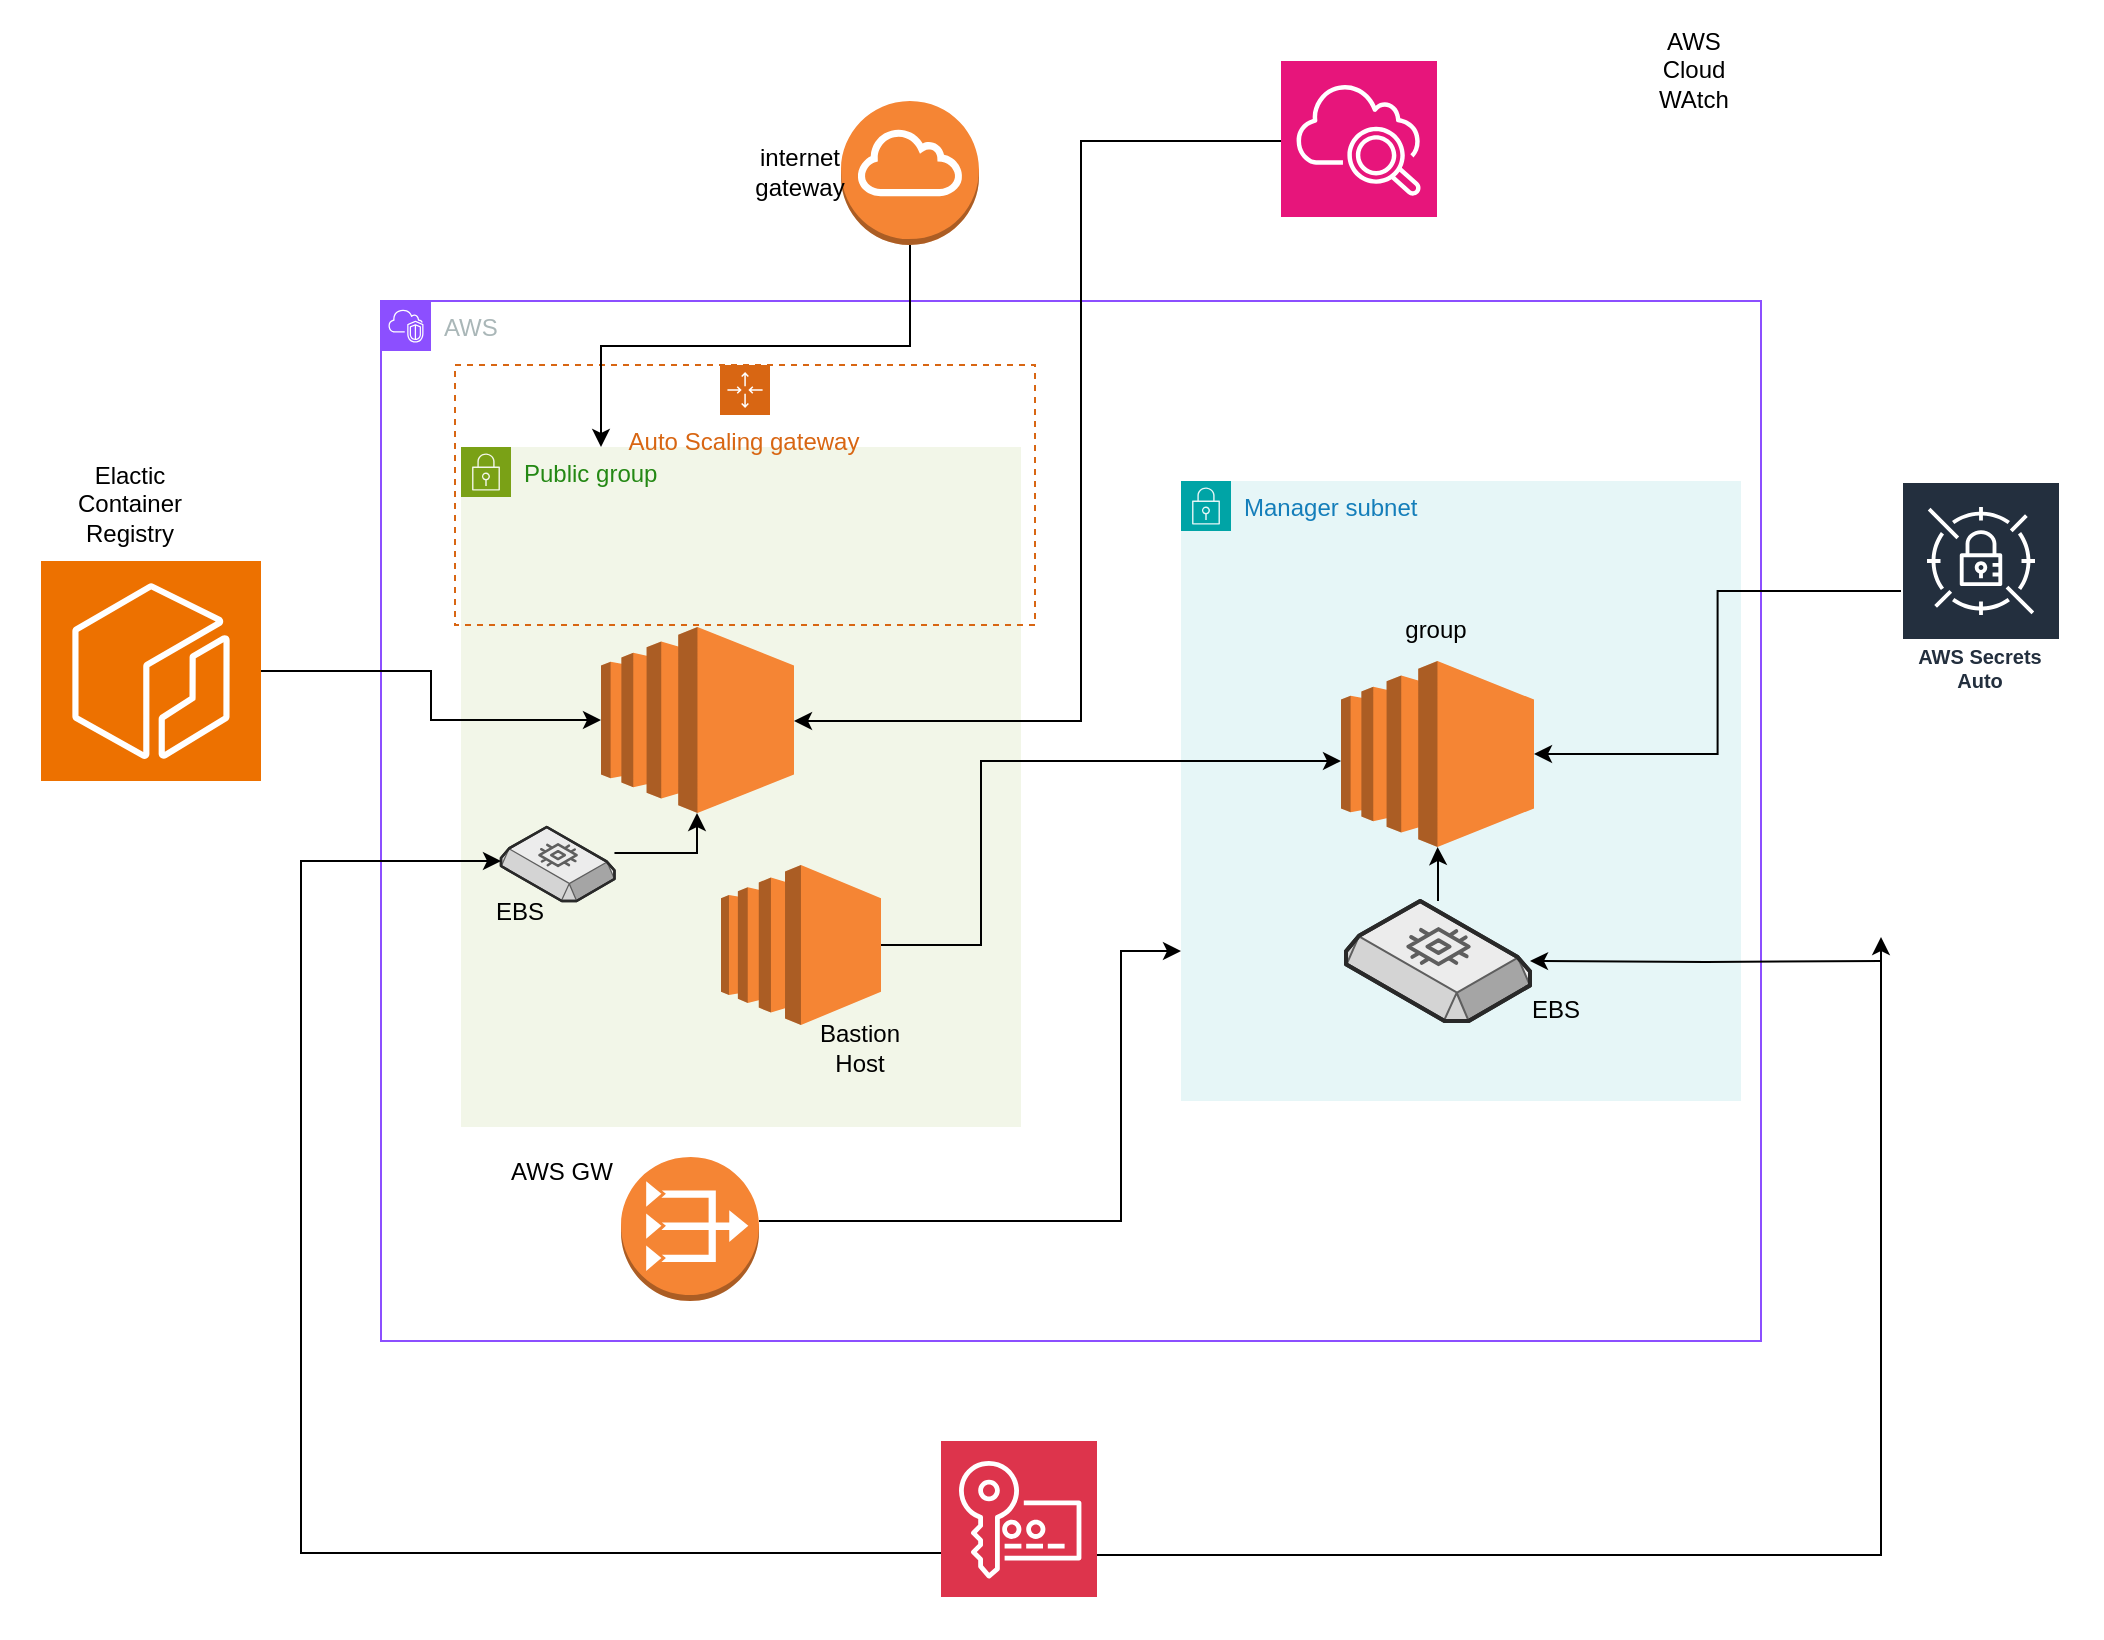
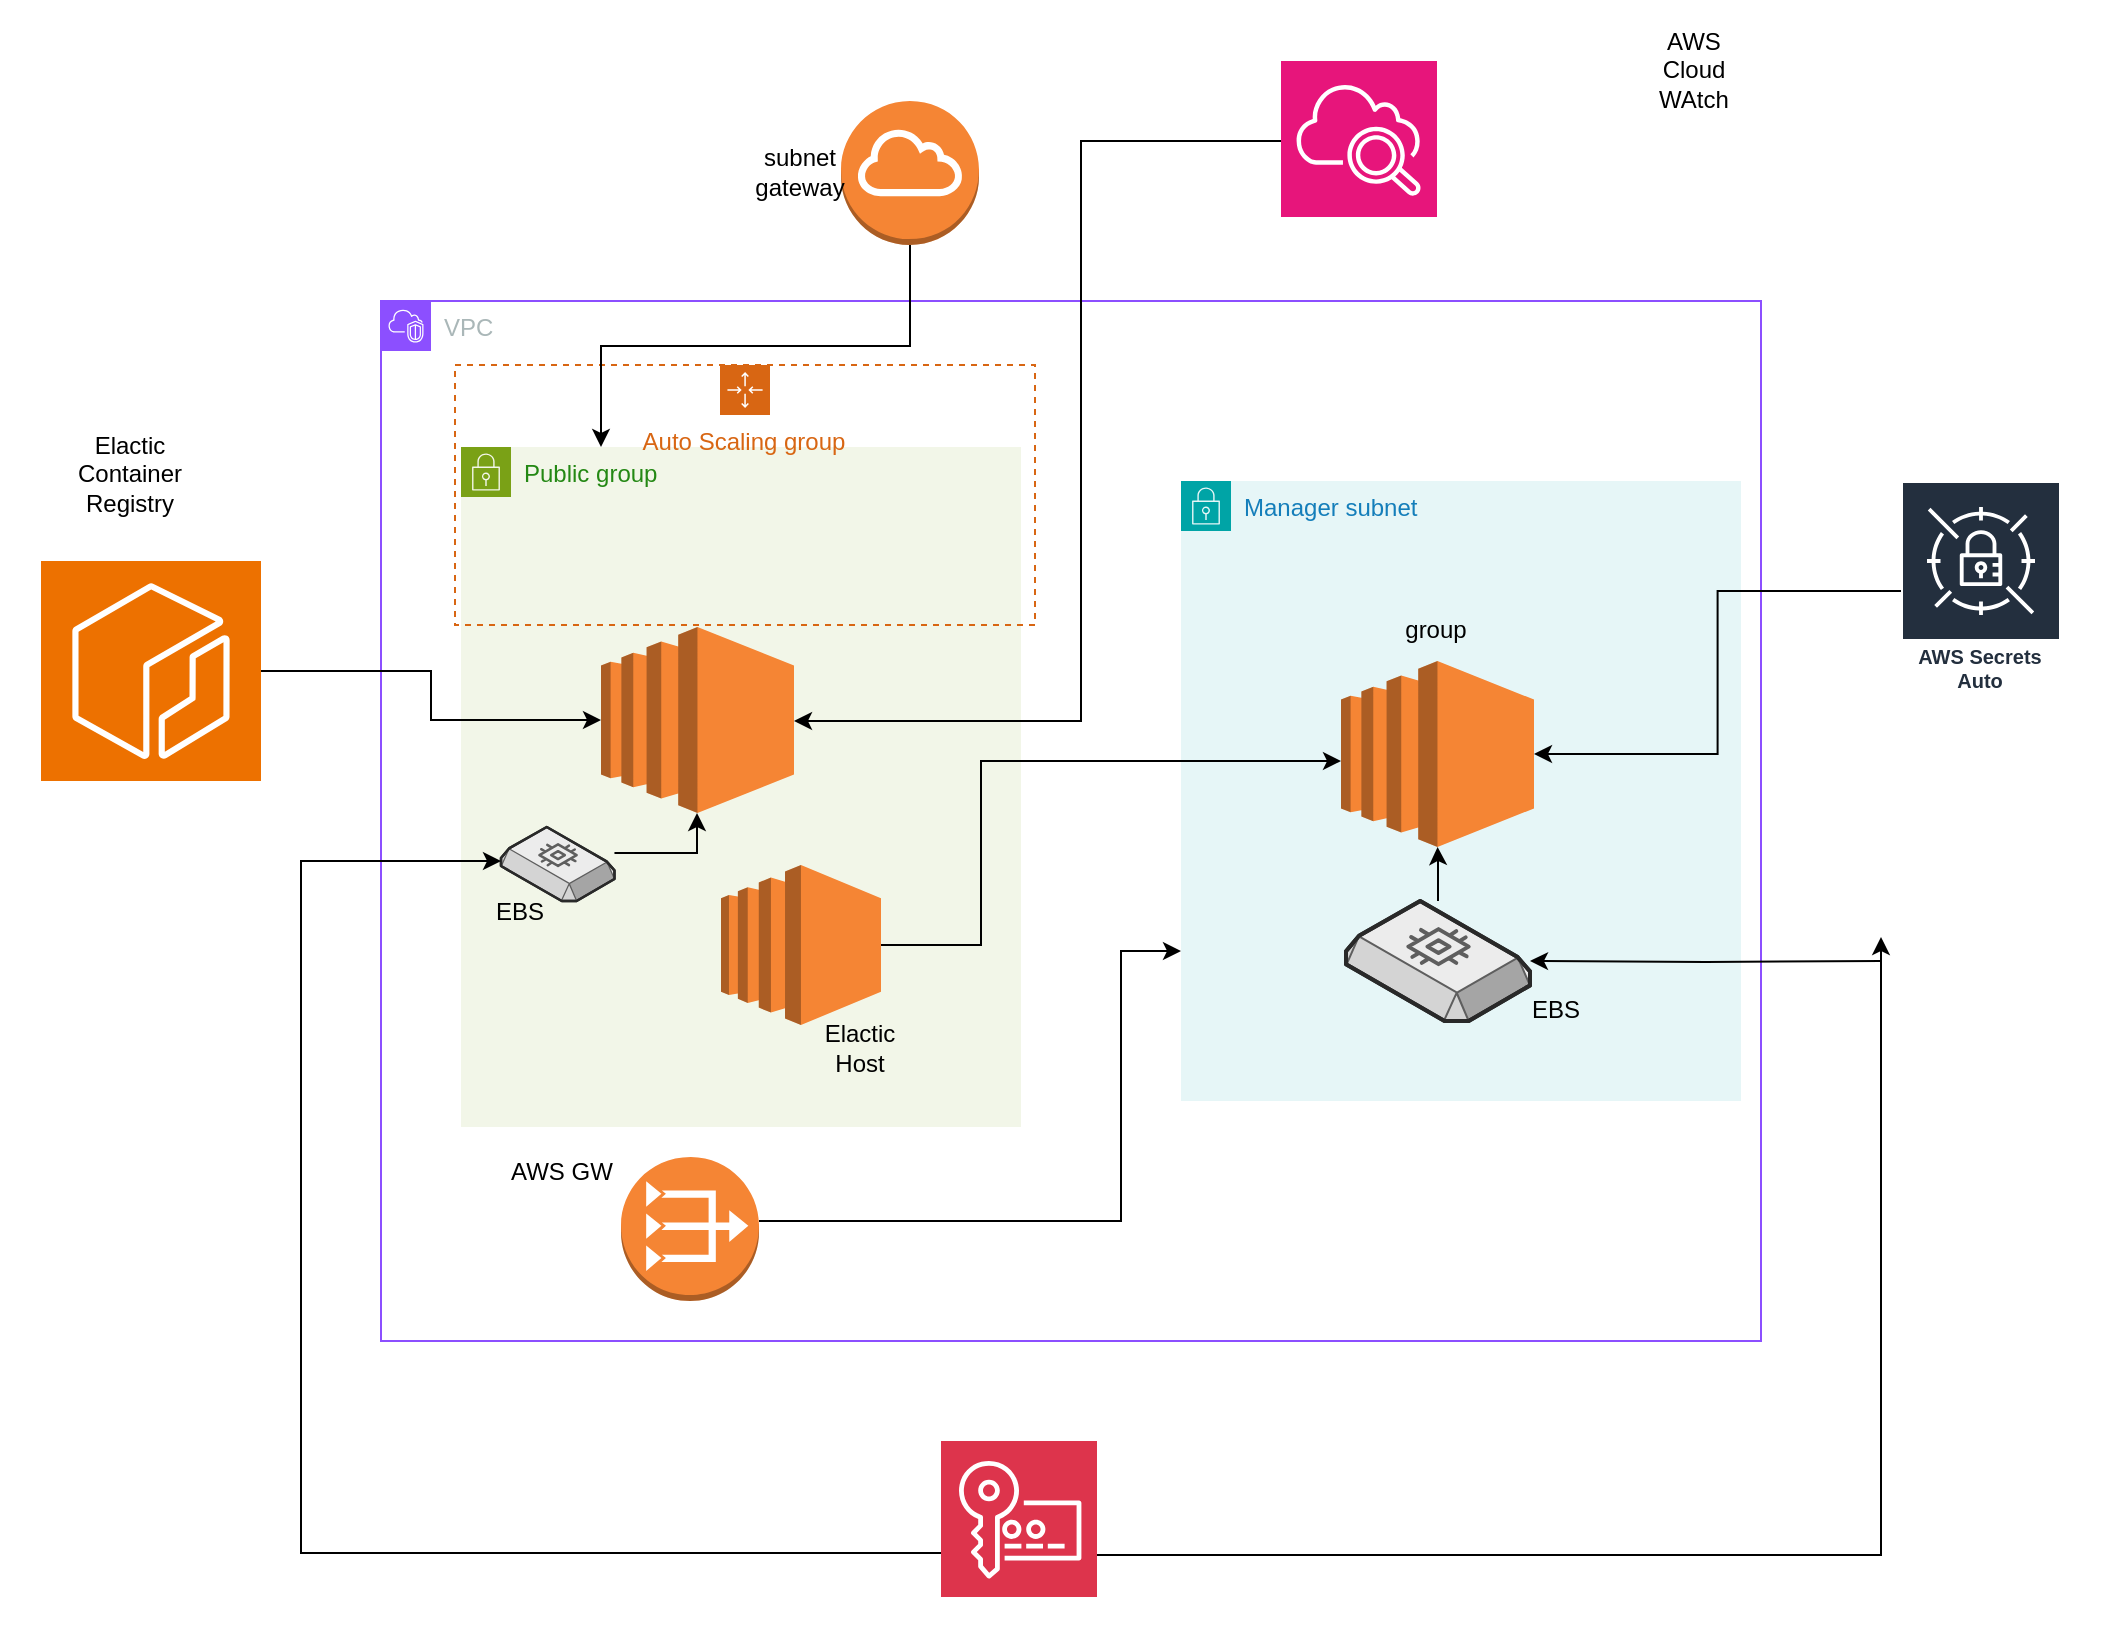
- <mxCell id="21" value="internet gateway" style="text;html=1;align=center;verticalAlign=middle;whiteSpace=wrap;rounded=0;" vertex="1" parent="1"><mxGeometry x="370" y="71" width="60" height="30" as="geometry" /></mxCell>
+ <mxCell id="21" value="subnet gateway" style="text;html=1;align=center;verticalAlign=middle;whiteSpace=wrap;rounded=0;" vertex="1" parent="1"><mxGeometry x="370" y="71" width="60" height="30" as="geometry" /></mxCell>
- <mxCell id="2" value="AWS" style="points=[[0,0],[0.25,0],[0.5,0],[0.75,0],[1,0],[1,0.25],[1,0.5],[1,0.75],[1,1],[0.75,1],[0.5,1],[0.25,1],[0,1],[0,0.75],[0,0.5],[0,0.25]];outlineConnect=0;gradientColor=none;html=1;whiteSpace=wrap;fontSize=12;fontStyle=0;container=1;pointerEvents=0;collapsible=0;recursiveResize=0;shape=mxgraph.aws4.group;grIcon=mxgraph.aws4.group_vpc2;strokeColor=#8C4FFF;fillColor=none;verticalAlign=top;align=left;spacingLeft=30;fontColor=#AAB7B8;dashed=0;" vertex="1" parent="1"><mxGeometry x="190" y="150" width="690" height="520" as="geometry" /></mxCell>
+ <mxCell id="2" value="VPC" style="points=[[0,0],[0.25,0],[0.5,0],[0.75,0],[1,0],[1,0.25],[1,0.5],[1,0.75],[1,1],[0.75,1],[0.5,1],[0.25,1],[0,1],[0,0.75],[0,0.5],[0,0.25]];outlineConnect=0;gradientColor=none;html=1;whiteSpace=wrap;fontSize=12;fontStyle=0;container=1;pointerEvents=0;collapsible=0;recursiveResize=0;shape=mxgraph.aws4.group;grIcon=mxgraph.aws4.group_vpc2;strokeColor=#8C4FFF;fillColor=none;verticalAlign=top;align=left;spacingLeft=30;fontColor=#AAB7B8;dashed=0;" vertex="1" parent="1"><mxGeometry x="190" y="150" width="690" height="520" as="geometry" /></mxCell>
- <mxCell id="12" value="Auto Scaling gateway" style="points=[[0,0],[0.25,0],[0.5,0],[0.75,0],[1,0],[1,0.25],[1,0.5],[1,0.75],[1,1],[0.75,1],[0.5,1],[0.25,1],[0,1],[0,0.75],[0,0.5],[0,0.25]];outlineConnect=0;gradientColor=none;html=1;whiteSpace=wrap;fontSize=12;fontStyle=0;container=1;pointerEvents=0;collapsible=0;recursiveResize=0;shape=mxgraph.aws4.groupCenter;grIcon=mxgraph.aws4.group_auto_scaling_group;grStroke=1;strokeColor=#D86613;fillColor=none;verticalAlign=top;align=center;fontColor=#D86613;dashed=1;spacingTop=25;" vertex="1" parent="2"><mxGeometry x="37" y="32" width="290" height="130" as="geometry" /></mxCell>
+ <mxCell id="12" value="Auto Scaling group" style="points=[[0,0],[0.25,0],[0.5,0],[0.75,0],[1,0],[1,0.25],[1,0.5],[1,0.75],[1,1],[0.75,1],[0.5,1],[0.25,1],[0,1],[0,0.75],[0,0.5],[0,0.25]];outlineConnect=0;gradientColor=none;html=1;whiteSpace=wrap;fontSize=12;fontStyle=0;container=1;pointerEvents=0;collapsible=0;recursiveResize=0;shape=mxgraph.aws4.groupCenter;grIcon=mxgraph.aws4.group_auto_scaling_group;grStroke=1;strokeColor=#D86613;fillColor=none;verticalAlign=top;align=center;fontColor=#D86613;dashed=1;spacingTop=25;" vertex="1" parent="2"><mxGeometry x="37" y="32" width="290" height="130" as="geometry" /></mxCell>
- <mxCell id="25" value="Elactic Container Registry" style="text;html=1;align=center;verticalAlign=middle;whiteSpace=wrap;rounded=0;" vertex="1" parent="1"><mxGeometry x="30" y="237" width="70" height="30" as="geometry" /></mxCell>
+ <mxCell id="25" value="Elactic Container Registry" style="text;html=1;align=center;verticalAlign=middle;whiteSpace=wrap;rounded=0;" vertex="1" parent="1"><mxGeometry x="30" y="222" width="70" height="30" as="geometry" /></mxCell>
- <mxCell id="6" value="Bastion Host" style="text;html=1;align=center;verticalAlign=middle;whiteSpace=wrap;rounded=0;" vertex="1" parent="3"><mxGeometry x="170" y="286" width="60" height="30" as="geometry" /></mxCell>
+ <mxCell id="6" value="Elactic Host" style="text;html=1;align=center;verticalAlign=middle;whiteSpace=wrap;rounded=0;" vertex="1" parent="3"><mxGeometry x="170" y="286" width="60" height="30" as="geometry" /></mxCell>
